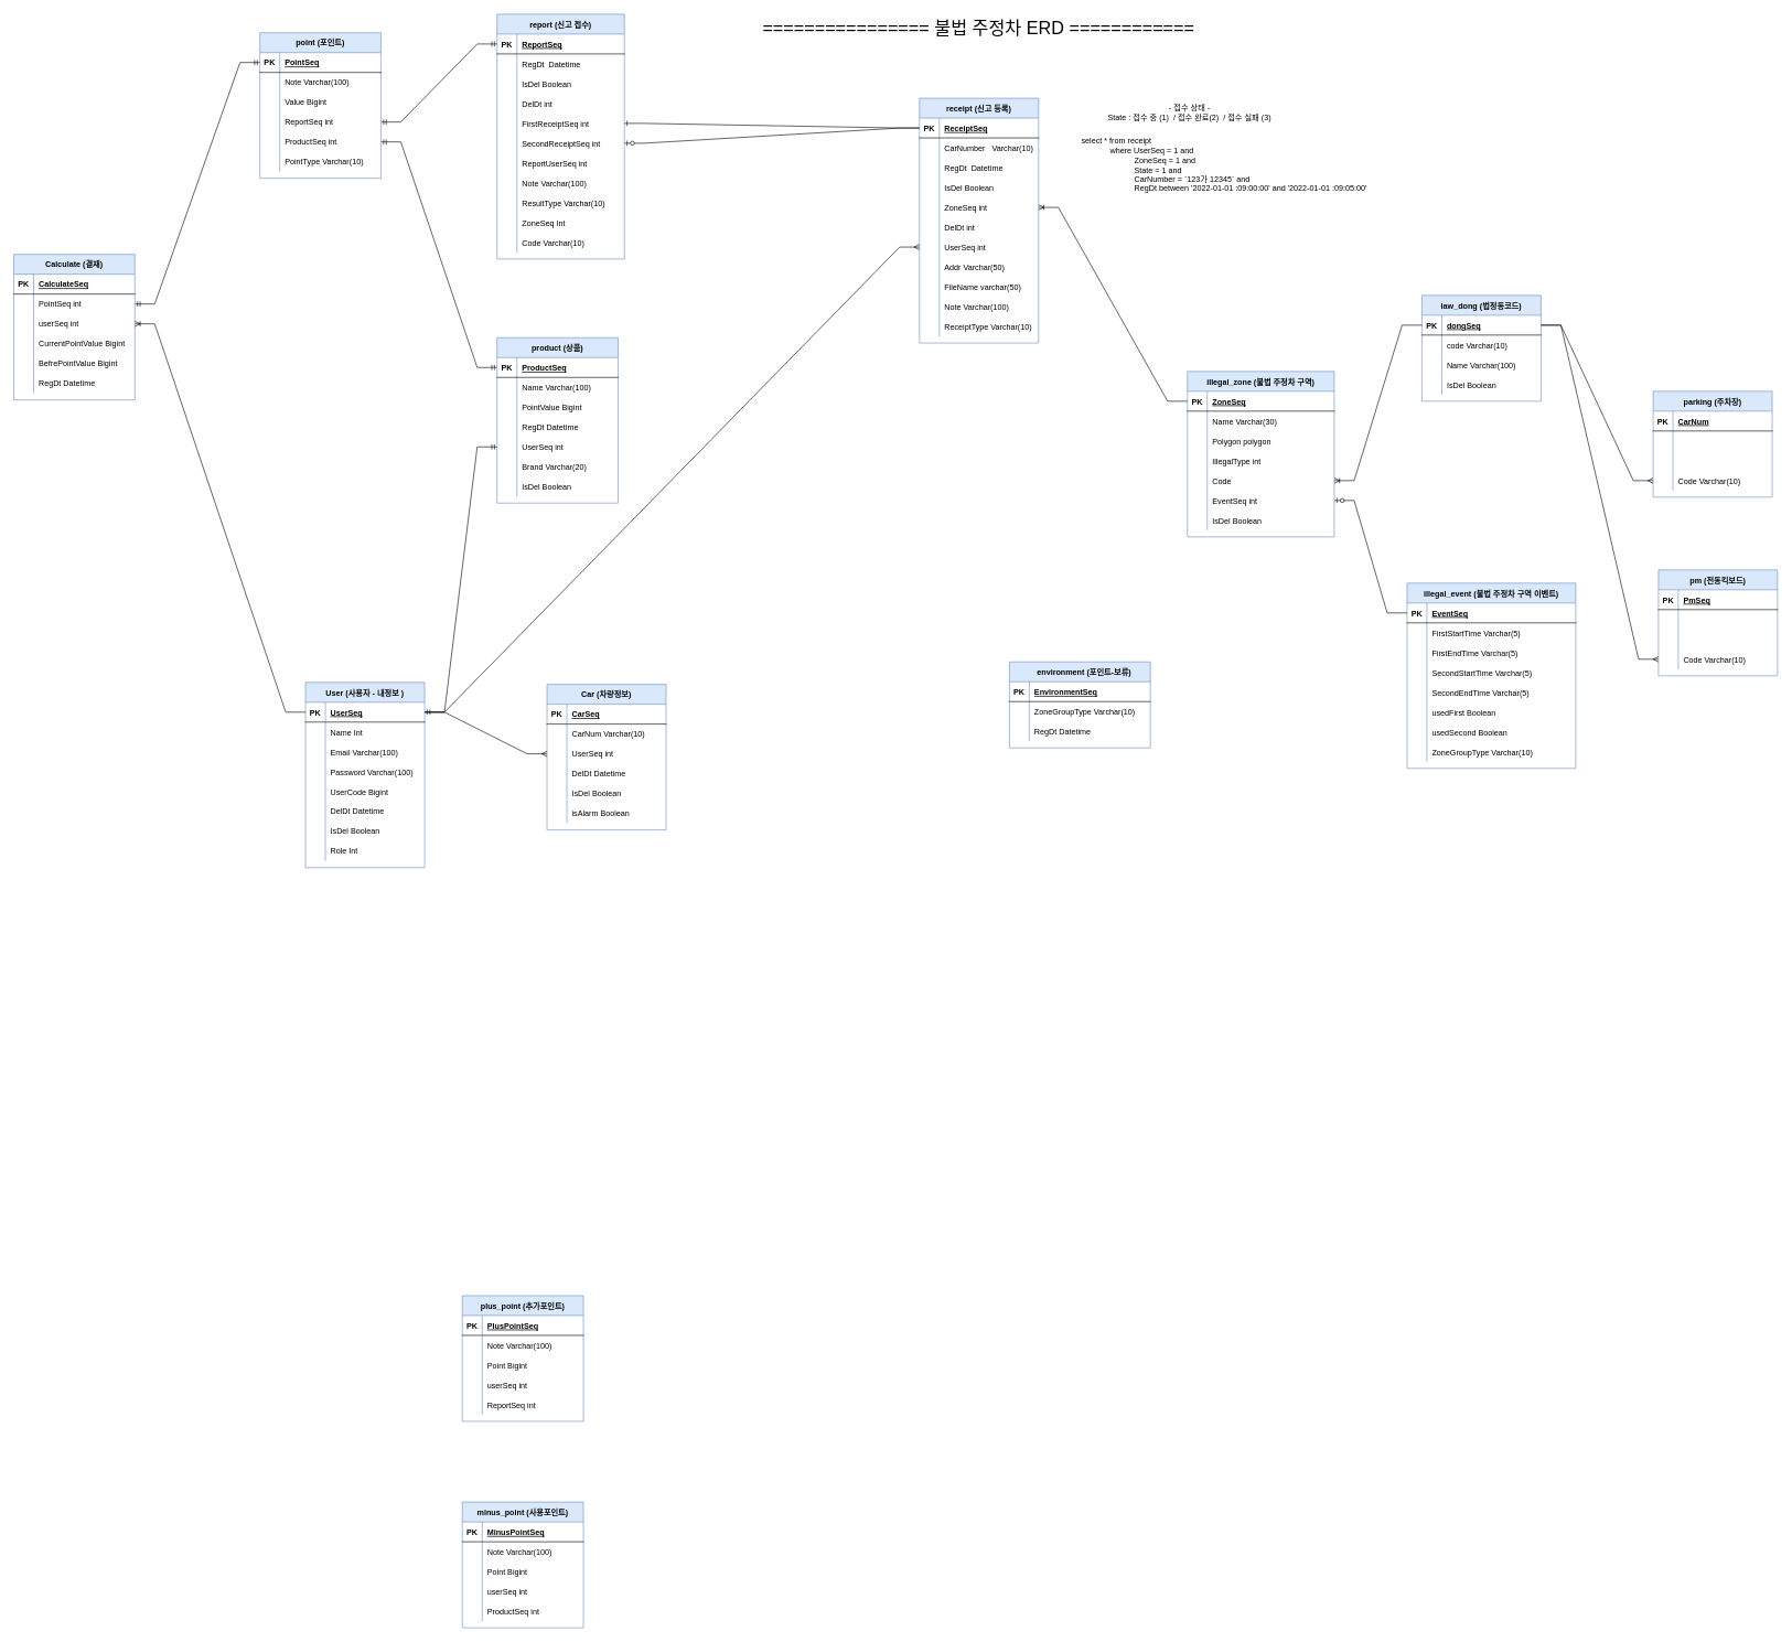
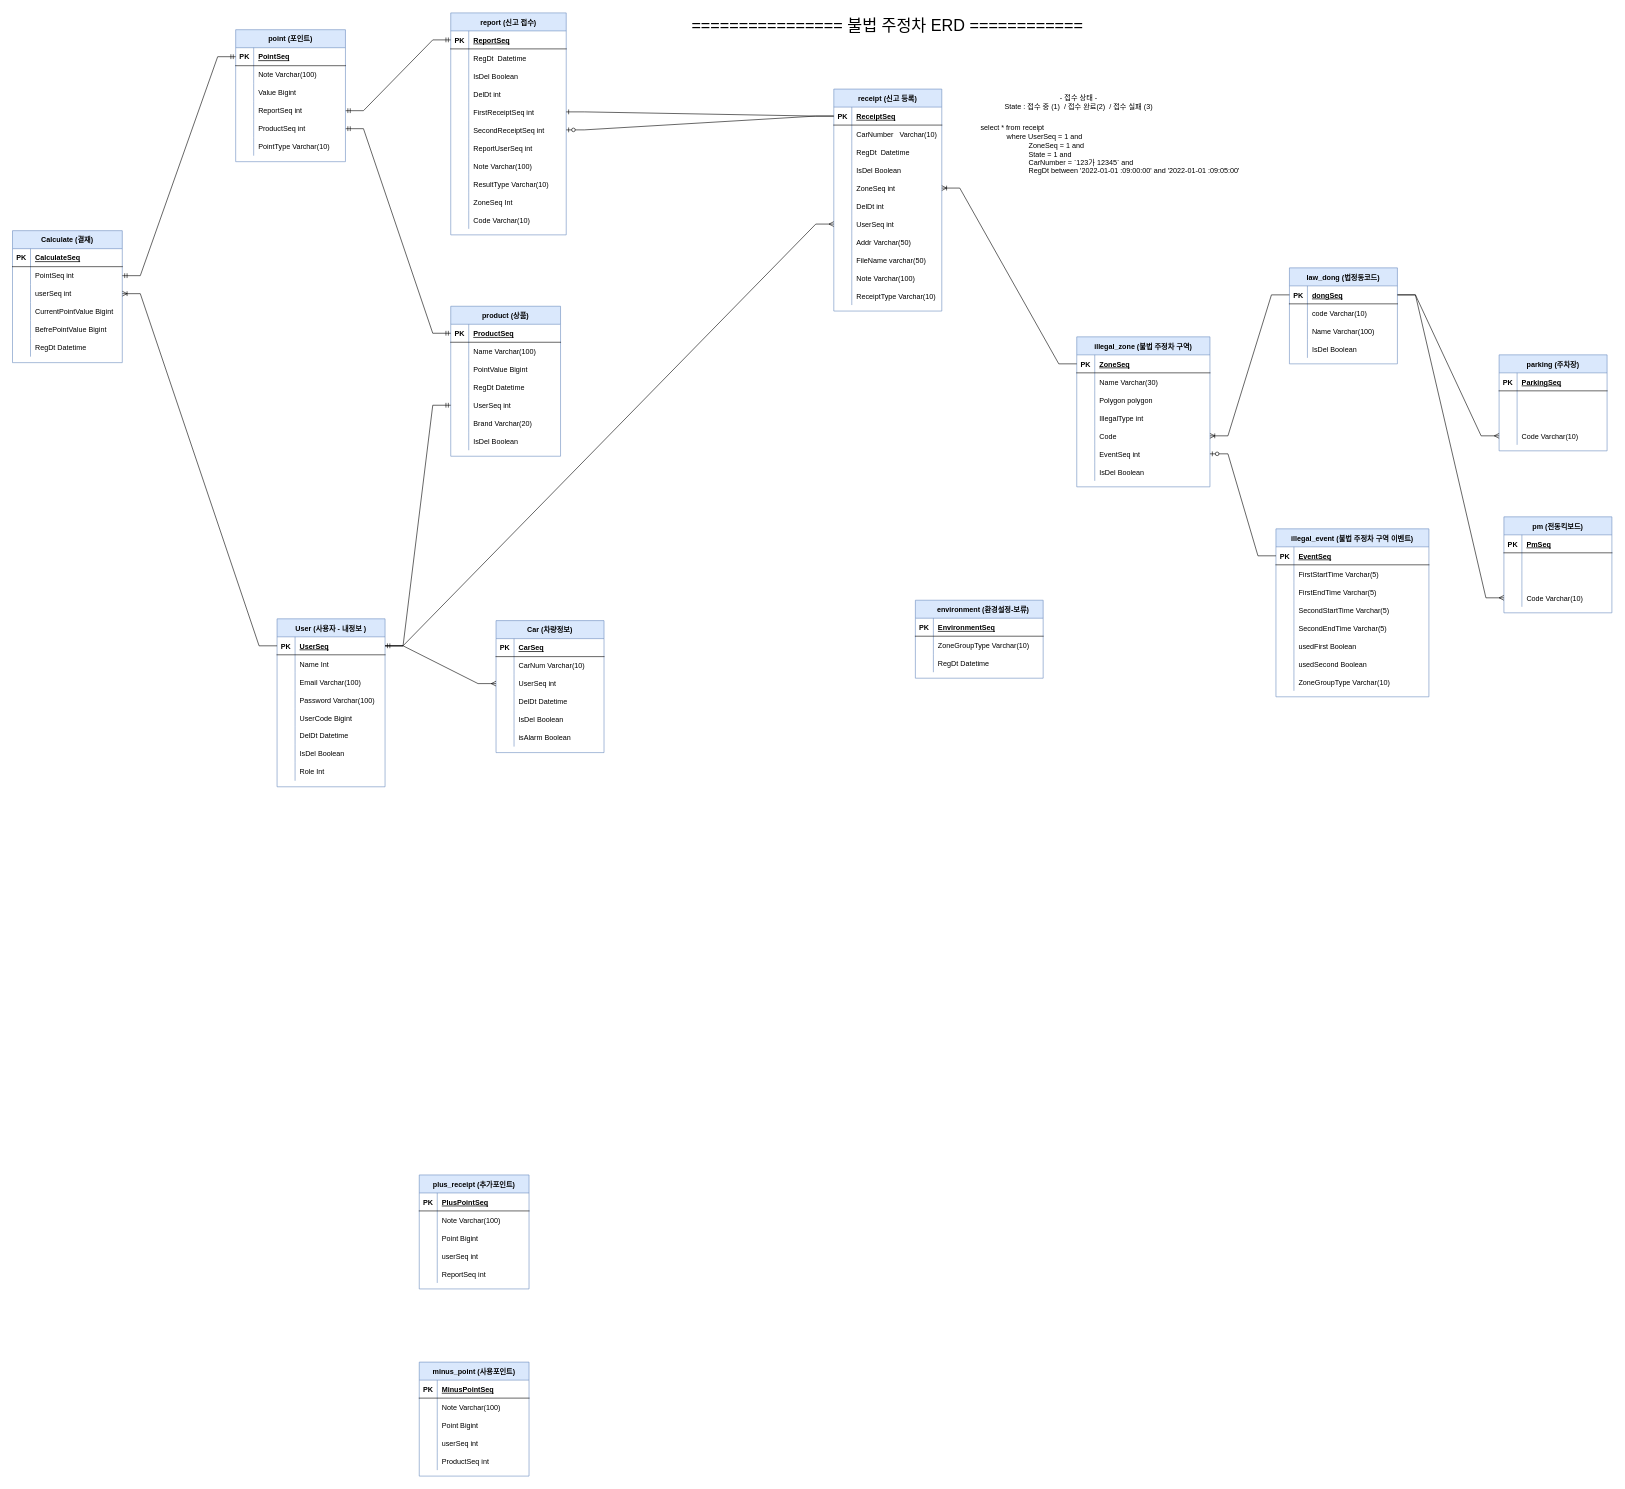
- <mxCell id="18" value="CarNum" style="shape=partialRectangle;connectable=0;fillColor=none;top=0;left=0;bottom=0;right=0;align=left;spacingLeft=6;fontStyle=5;overflow=hidden;" parent="16" vertex="1"><mxGeometry x="30" width="150" height="30" as="geometry"><mxRectangle width="150" height="30" as="alternateBounds" /></mxGeometry></mxCell>
+ <mxCell id="18" value="ParkingSeq" style="shape=partialRectangle;connectable=0;fillColor=none;top=0;left=0;bottom=0;right=0;align=left;spacingLeft=6;fontStyle=5;overflow=hidden;" parent="16" vertex="1"><mxGeometry x="30" width="150" height="30" as="geometry"><mxRectangle width="150" height="30" as="alternateBounds" /></mxGeometry></mxCell>
- <mxCell id="230" value="    environment (포인트-보류)" style="shape=table;startSize=30;container=1;collapsible=1;childLayout=tableLayout;fixedRows=1;rowLines=0;fontStyle=1;align=center;resizeLast=1;fillColor=#dae8fc;strokeColor=#6c8ebf;" parent="1" vertex="1"><mxGeometry x="1525" y="1000" width="213" height="130" as="geometry" /></mxCell>
+ <mxCell id="230" value="    environment (환경설정-보류)" style="shape=table;startSize=30;container=1;collapsible=1;childLayout=tableLayout;fixedRows=1;rowLines=0;fontStyle=1;align=center;resizeLast=1;fillColor=#dae8fc;strokeColor=#6c8ebf;" parent="1" vertex="1"><mxGeometry x="1525" y="1000" width="213" height="130" as="geometry" /></mxCell>
- <mxCell id="242" value="plus_point (추가포인트)" style="shape=table;startSize=30;container=1;collapsible=1;childLayout=tableLayout;fixedRows=1;rowLines=0;fontStyle=1;align=center;resizeLast=1;fillColor=#dae8fc;strokeColor=#6c8ebf;" parent="1" vertex="1"><mxGeometry x="698" y="1958" width="183" height="190" as="geometry" /></mxCell>
+ <mxCell id="242" value="plus_receipt (추가포인트)" style="shape=table;startSize=30;container=1;collapsible=1;childLayout=tableLayout;fixedRows=1;rowLines=0;fontStyle=1;align=center;resizeLast=1;fillColor=#dae8fc;strokeColor=#6c8ebf;" parent="1" vertex="1"><mxGeometry x="698" y="1958" width="183" height="190" as="geometry" /></mxCell>
